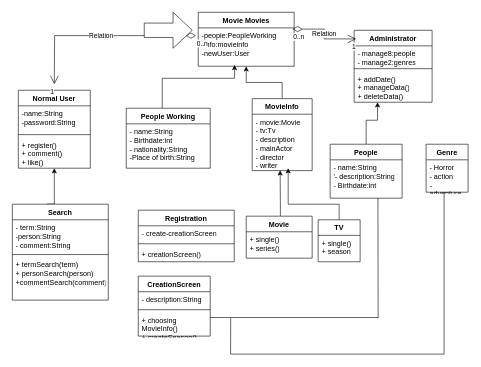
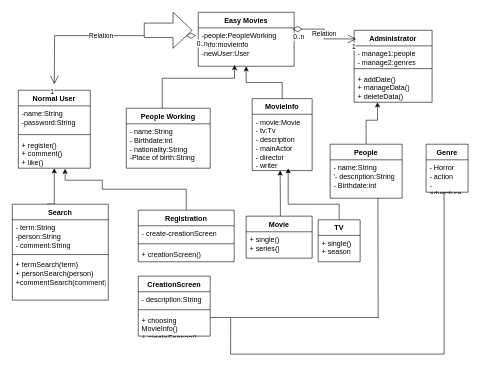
- <mxCell id="41" value="Movie Movies" style="swimlane;fontStyle=1;align=center;verticalAlign=top;childLayout=stackLayout;horizontal=1;startSize=26;horizontalStack=0;resizeParent=1;resizeParentMax=0;resizeLast=0;collapsible=1;marginBottom=0;whiteSpace=wrap;html=1;" vertex="1" parent="1"><mxGeometry x="330" y="20" width="160" height="90" as="geometry" /></mxCell>
+ <mxCell id="41" value="Easy Movies" style="swimlane;fontStyle=1;align=center;verticalAlign=top;childLayout=stackLayout;horizontal=1;startSize=26;horizontalStack=0;resizeParent=1;resizeParentMax=0;resizeLast=0;collapsible=1;marginBottom=0;whiteSpace=wrap;html=1;" vertex="1" parent="1"><mxGeometry x="330" y="20" width="160" height="90" as="geometry" /></mxCell>
- <mxCell id="7" value="- manage8:people&lt;div&gt;- manage2:genres&lt;/div&gt;" style="text;strokeColor=none;fillColor=none;align=left;verticalAlign=top;spacingLeft=4;spacingRight=4;overflow=hidden;rotatable=0;points=[[0,0.5],[1,0.5]];portConstraint=eastwest;whiteSpace=wrap;html=1;" vertex="1" parent="6"><mxGeometry y="26" width="130" height="34" as="geometry" /></mxCell>
+ <mxCell id="7" value="- manage1:people&lt;div&gt;- manage2:genres&lt;/div&gt;" style="text;strokeColor=none;fillColor=none;align=left;verticalAlign=top;spacingLeft=4;spacingRight=4;overflow=hidden;rotatable=0;points=[[0,0.5],[1,0.5]];portConstraint=eastwest;whiteSpace=wrap;html=1;" vertex="1" parent="6"><mxGeometry y="26" width="130" height="34" as="geometry" /></mxCell>
+ <mxCell id="15" value="" style="edgeStyle=orthogonalEdgeStyle;rounded=0;orthogonalLoop=1;jettySize=auto;html=1;entryX=0.65;entryY=1.016;entryDx=0;entryDy=0;entryPerimeter=0;" edge="1" parent="1" source="16" target="5"><mxGeometry relative="1" as="geometry"><mxPoint x="100" y="300" as="targetPoint" /><Array as="points"><mxPoint x="310" y="315" /><mxPoint x="170" y="315" /><mxPoint x="170" y="300" /><mxPoint x="108" y="300" /></Array></mxGeometry></mxCell>
